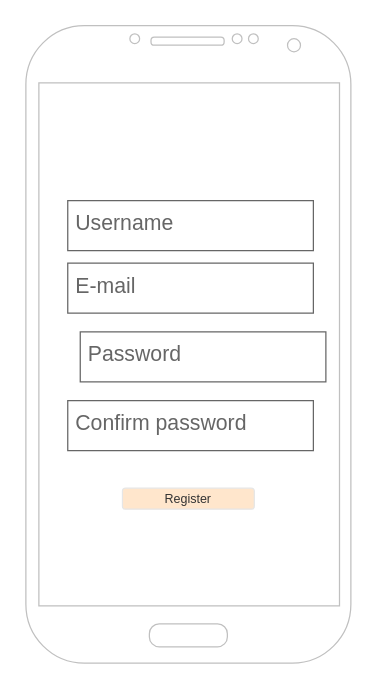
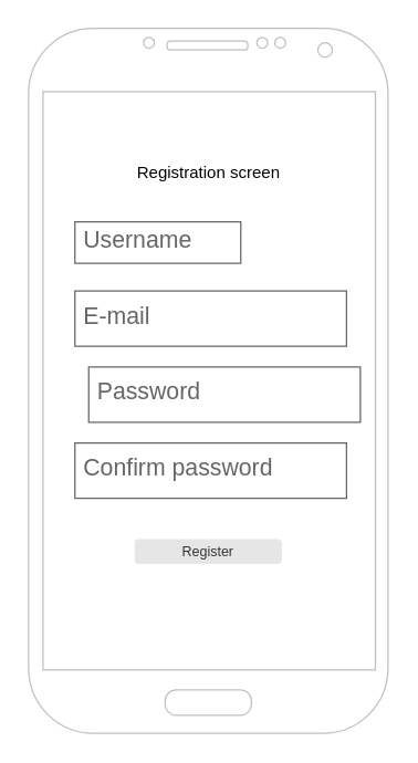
+ <mxCell id="8" value="Registration screen" style="text;html=1;align=center;verticalAlign=middle;resizable=0;points=[];autosize=1;strokeColor=none;fillColor=none;" vertex="1" parent="1"><mxGeometry x="85" y="110" width="130" height="30" as="geometry" /></mxCell>
- <mxCell id="4" value="Username" style="strokeWidth=1;shadow=0;dashed=0;align=center;html=1;shape=mxgraph.mockup.text.textBox;fontColor=#666666;align=left;fontSize=17;spacingLeft=4;spacingTop=-3;strokeColor=#666666;mainText=" vertex="1" parent="1"><mxGeometry x="53.5" y="160" width="196.5" height="40" as="geometry" /></mxCell>
+ <mxCell id="4" value="Username" style="strokeWidth=1;shadow=0;dashed=0;align=center;html=1;shape=mxgraph.mockup.text.textBox;fontColor=#666666;align=left;fontSize=17;spacingLeft=4;spacingTop=-3;strokeColor=#666666;mainText=" vertex="1" parent="1"><mxGeometry x="53.5" y="160" width="120" height="30" as="geometry" /></mxCell>
- <mxCell id="3" value="Register" style="rounded=1;html=1;shadow=0;dashed=0;whiteSpace=wrap;fontSize=10;fillColor=#ffe6cc;align=center;strokeColor=#E6E6E6;fontColor=#333333;" vertex="1" parent="1"><mxGeometry x="97.25" y="390" width="105.5" height="16.88" as="geometry" /></mxCell>
+ <mxCell id="3" value="Register" style="rounded=1;html=1;shadow=0;dashed=0;whiteSpace=wrap;fontSize=10;fillColor=#E6E6E6;align=center;strokeColor=#E6E6E6;fontColor=#333333;" vertex="1" parent="1"><mxGeometry x="97.25" y="390" width="105.5" height="16.88" as="geometry" /></mxCell>
